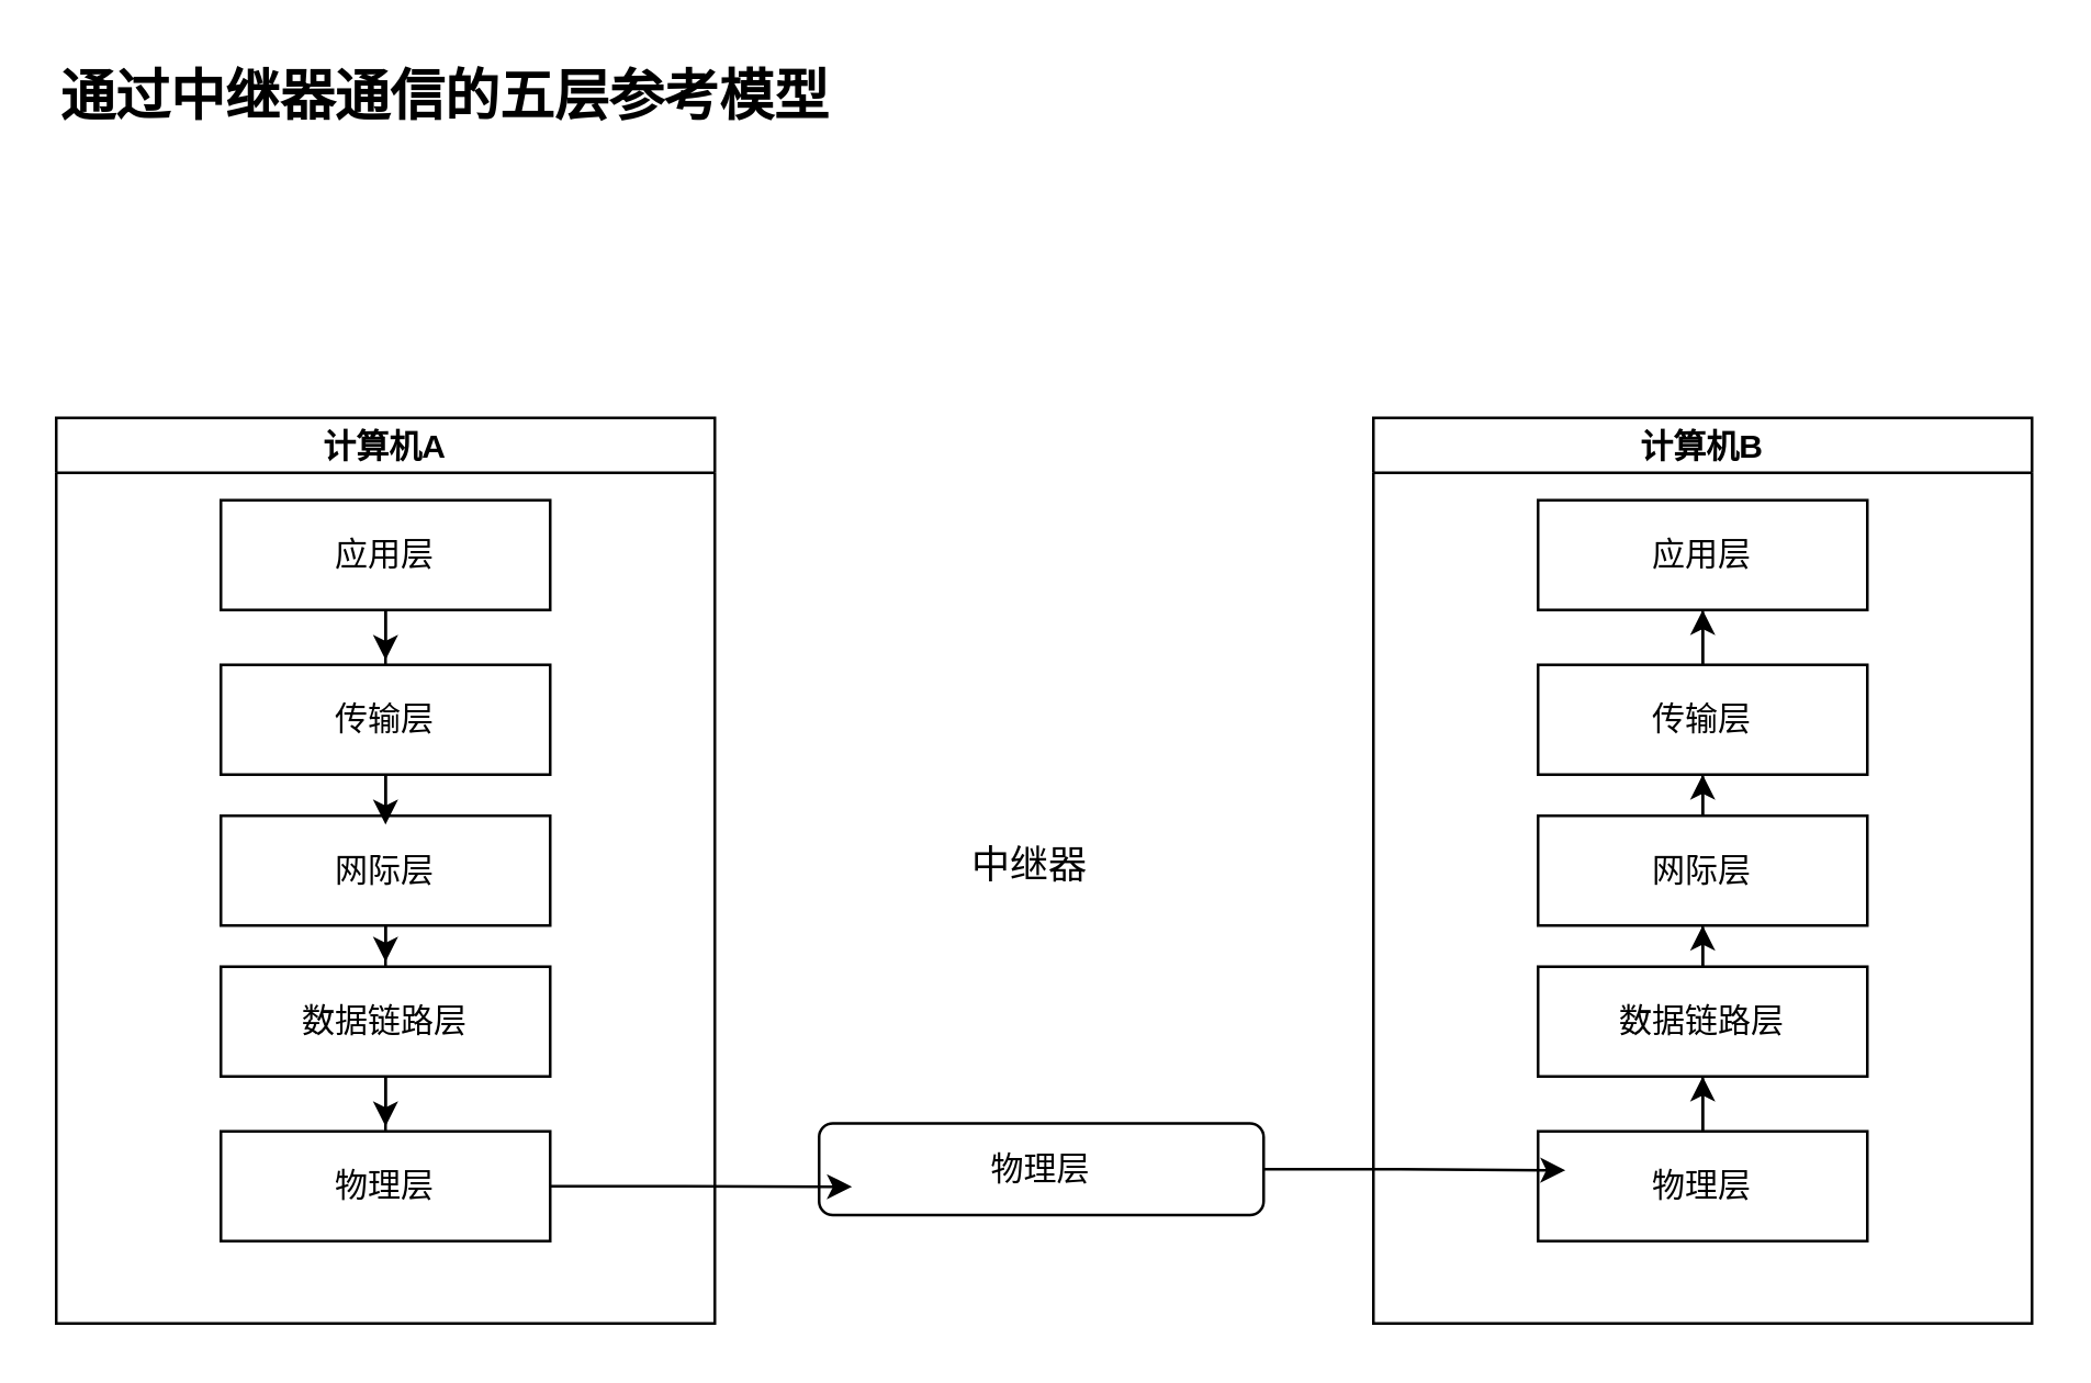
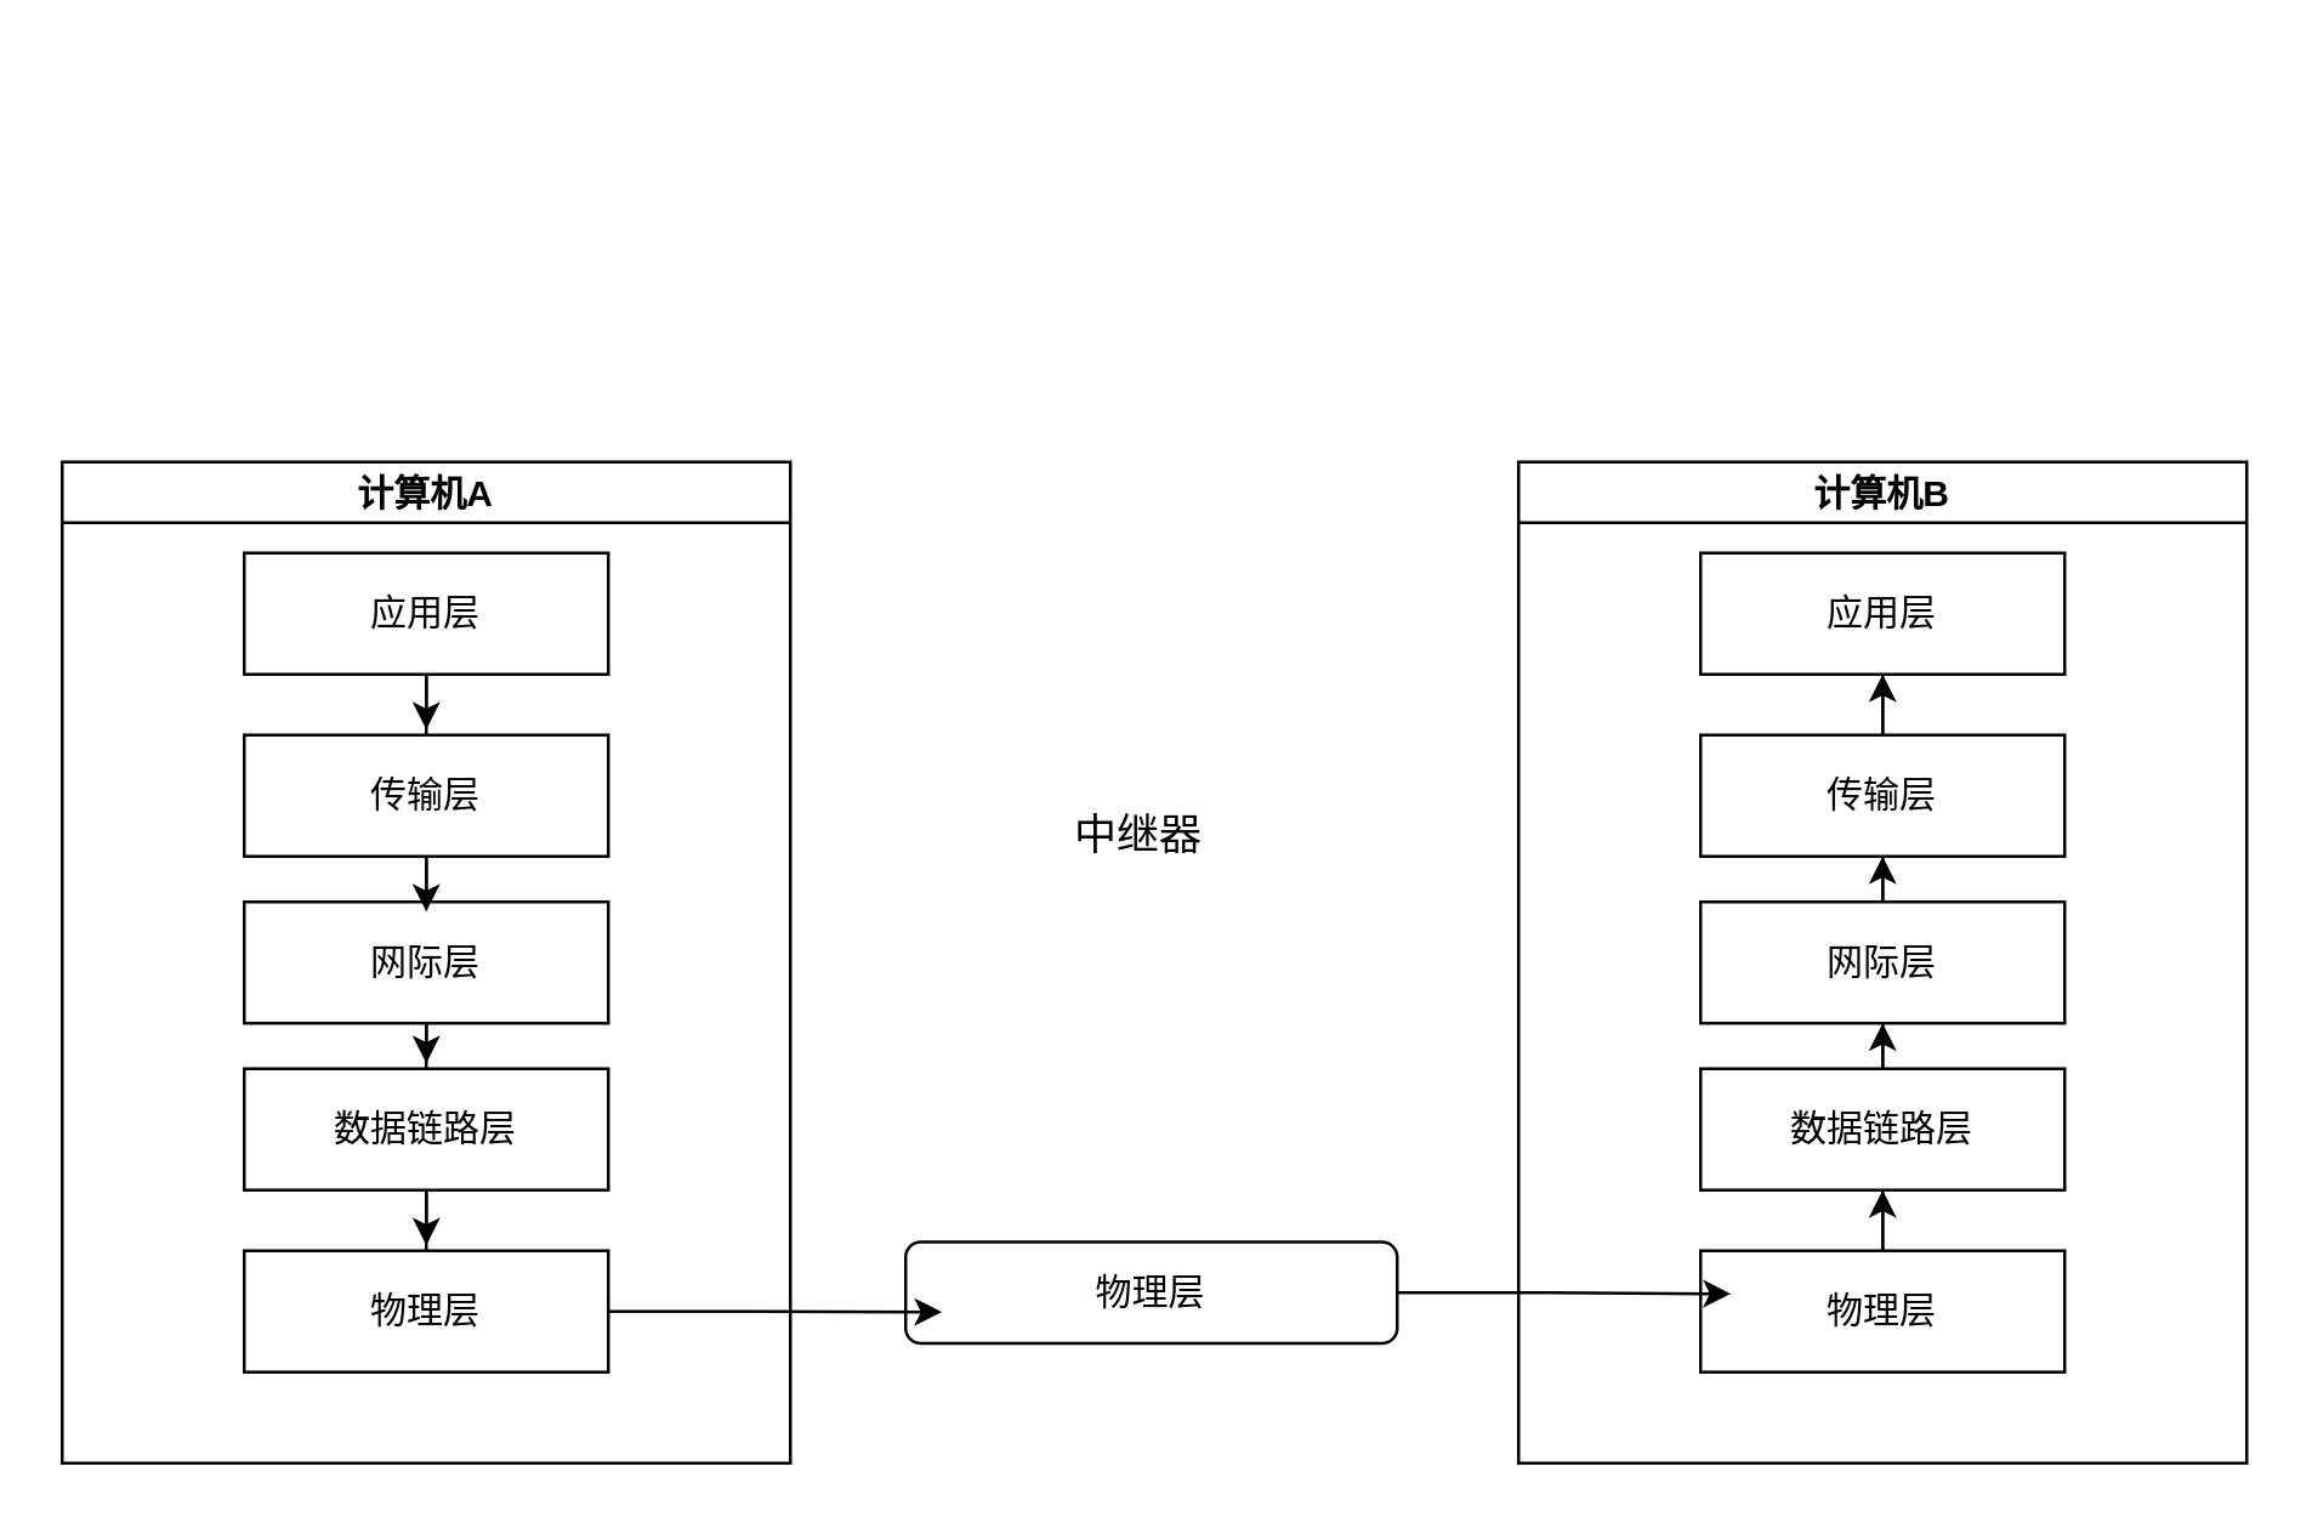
- <mxCell id="7" value="通过中继器通信的五层参考模型" style="text;html=1;resizable=1;points=[];autosize=0;align=left;verticalAlign=top;spacingTop=-4;fontSize=20;fontStyle=1" parent="1" vertex="1"><mxGeometry x="20" y="20" width="580" height="30" as="geometry" /></mxCell>
- <mxCell id="8" value="中继器" style="text;html=1;resizable=1;points=[];autosize=0;align=left;verticalAlign=middle;spacingTop=-4;fontSize=14;fontStyle=0" parent="1" vertex="1"><mxGeometry x="351.5" y="301.79" width="55" height="30" as="geometry" /></mxCell>
+ <mxCell id="8" value="中继器" style="text;html=1;resizable=1;points=[];autosize=0;align=left;verticalAlign=middle;spacingTop=-4;fontSize=14;fontStyle=0" parent="1" vertex="1"><mxGeometry x="351.5" y="261.79" width="55" height="30" as="geometry" /></mxCell>
